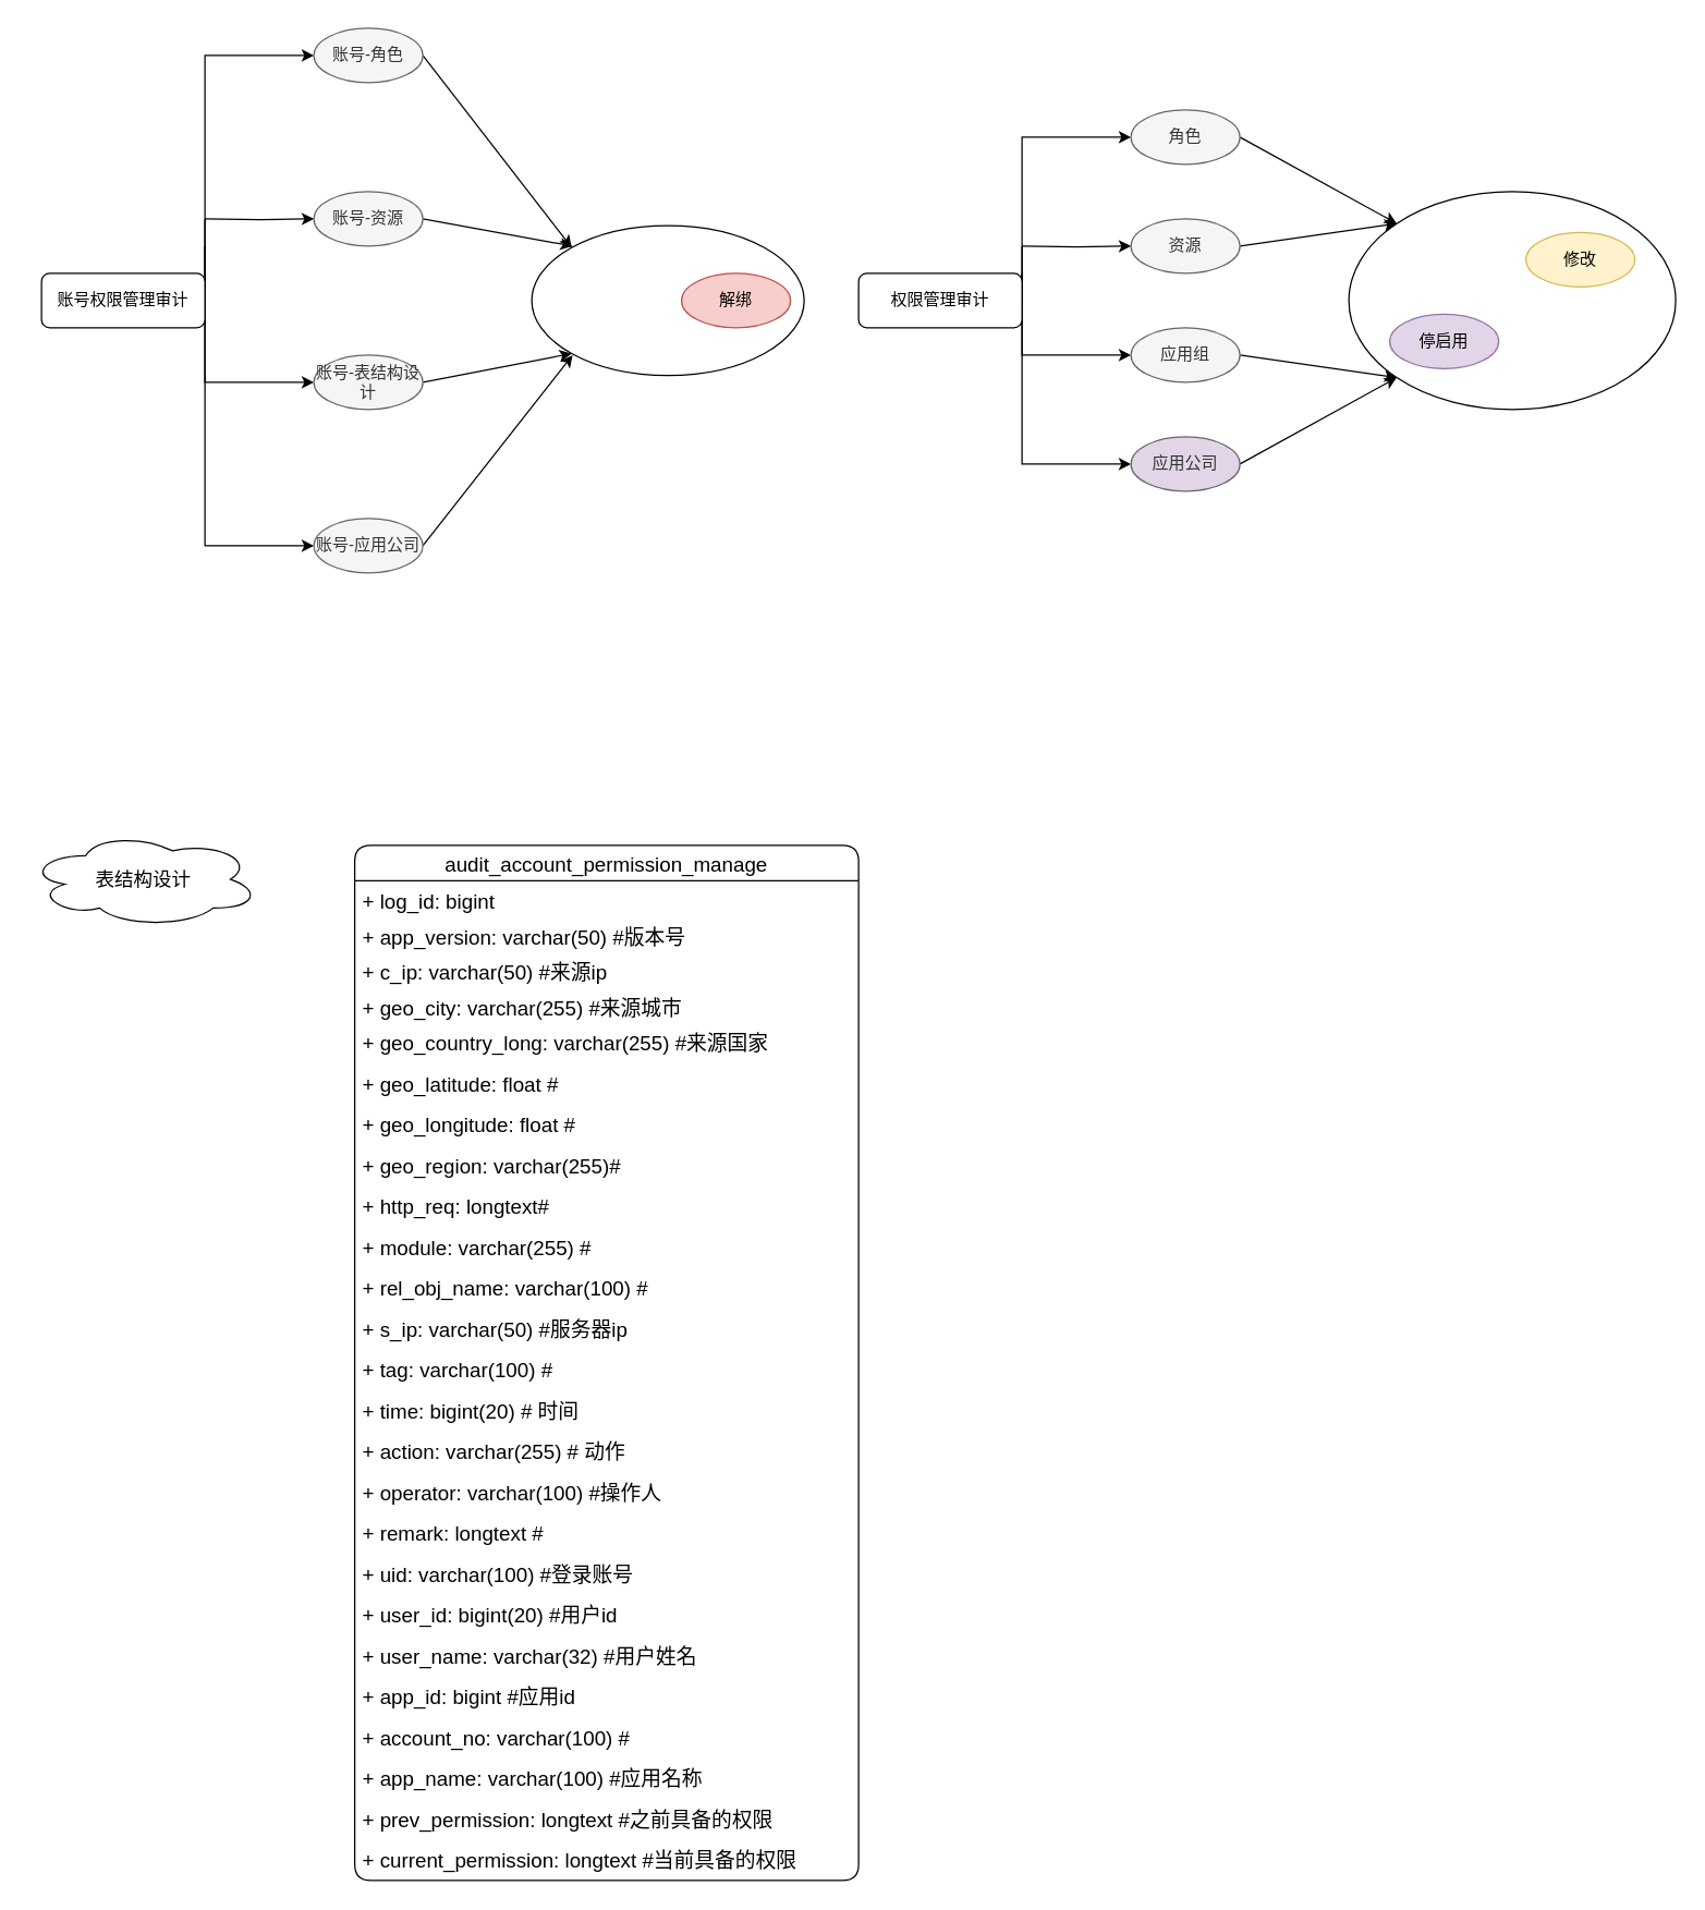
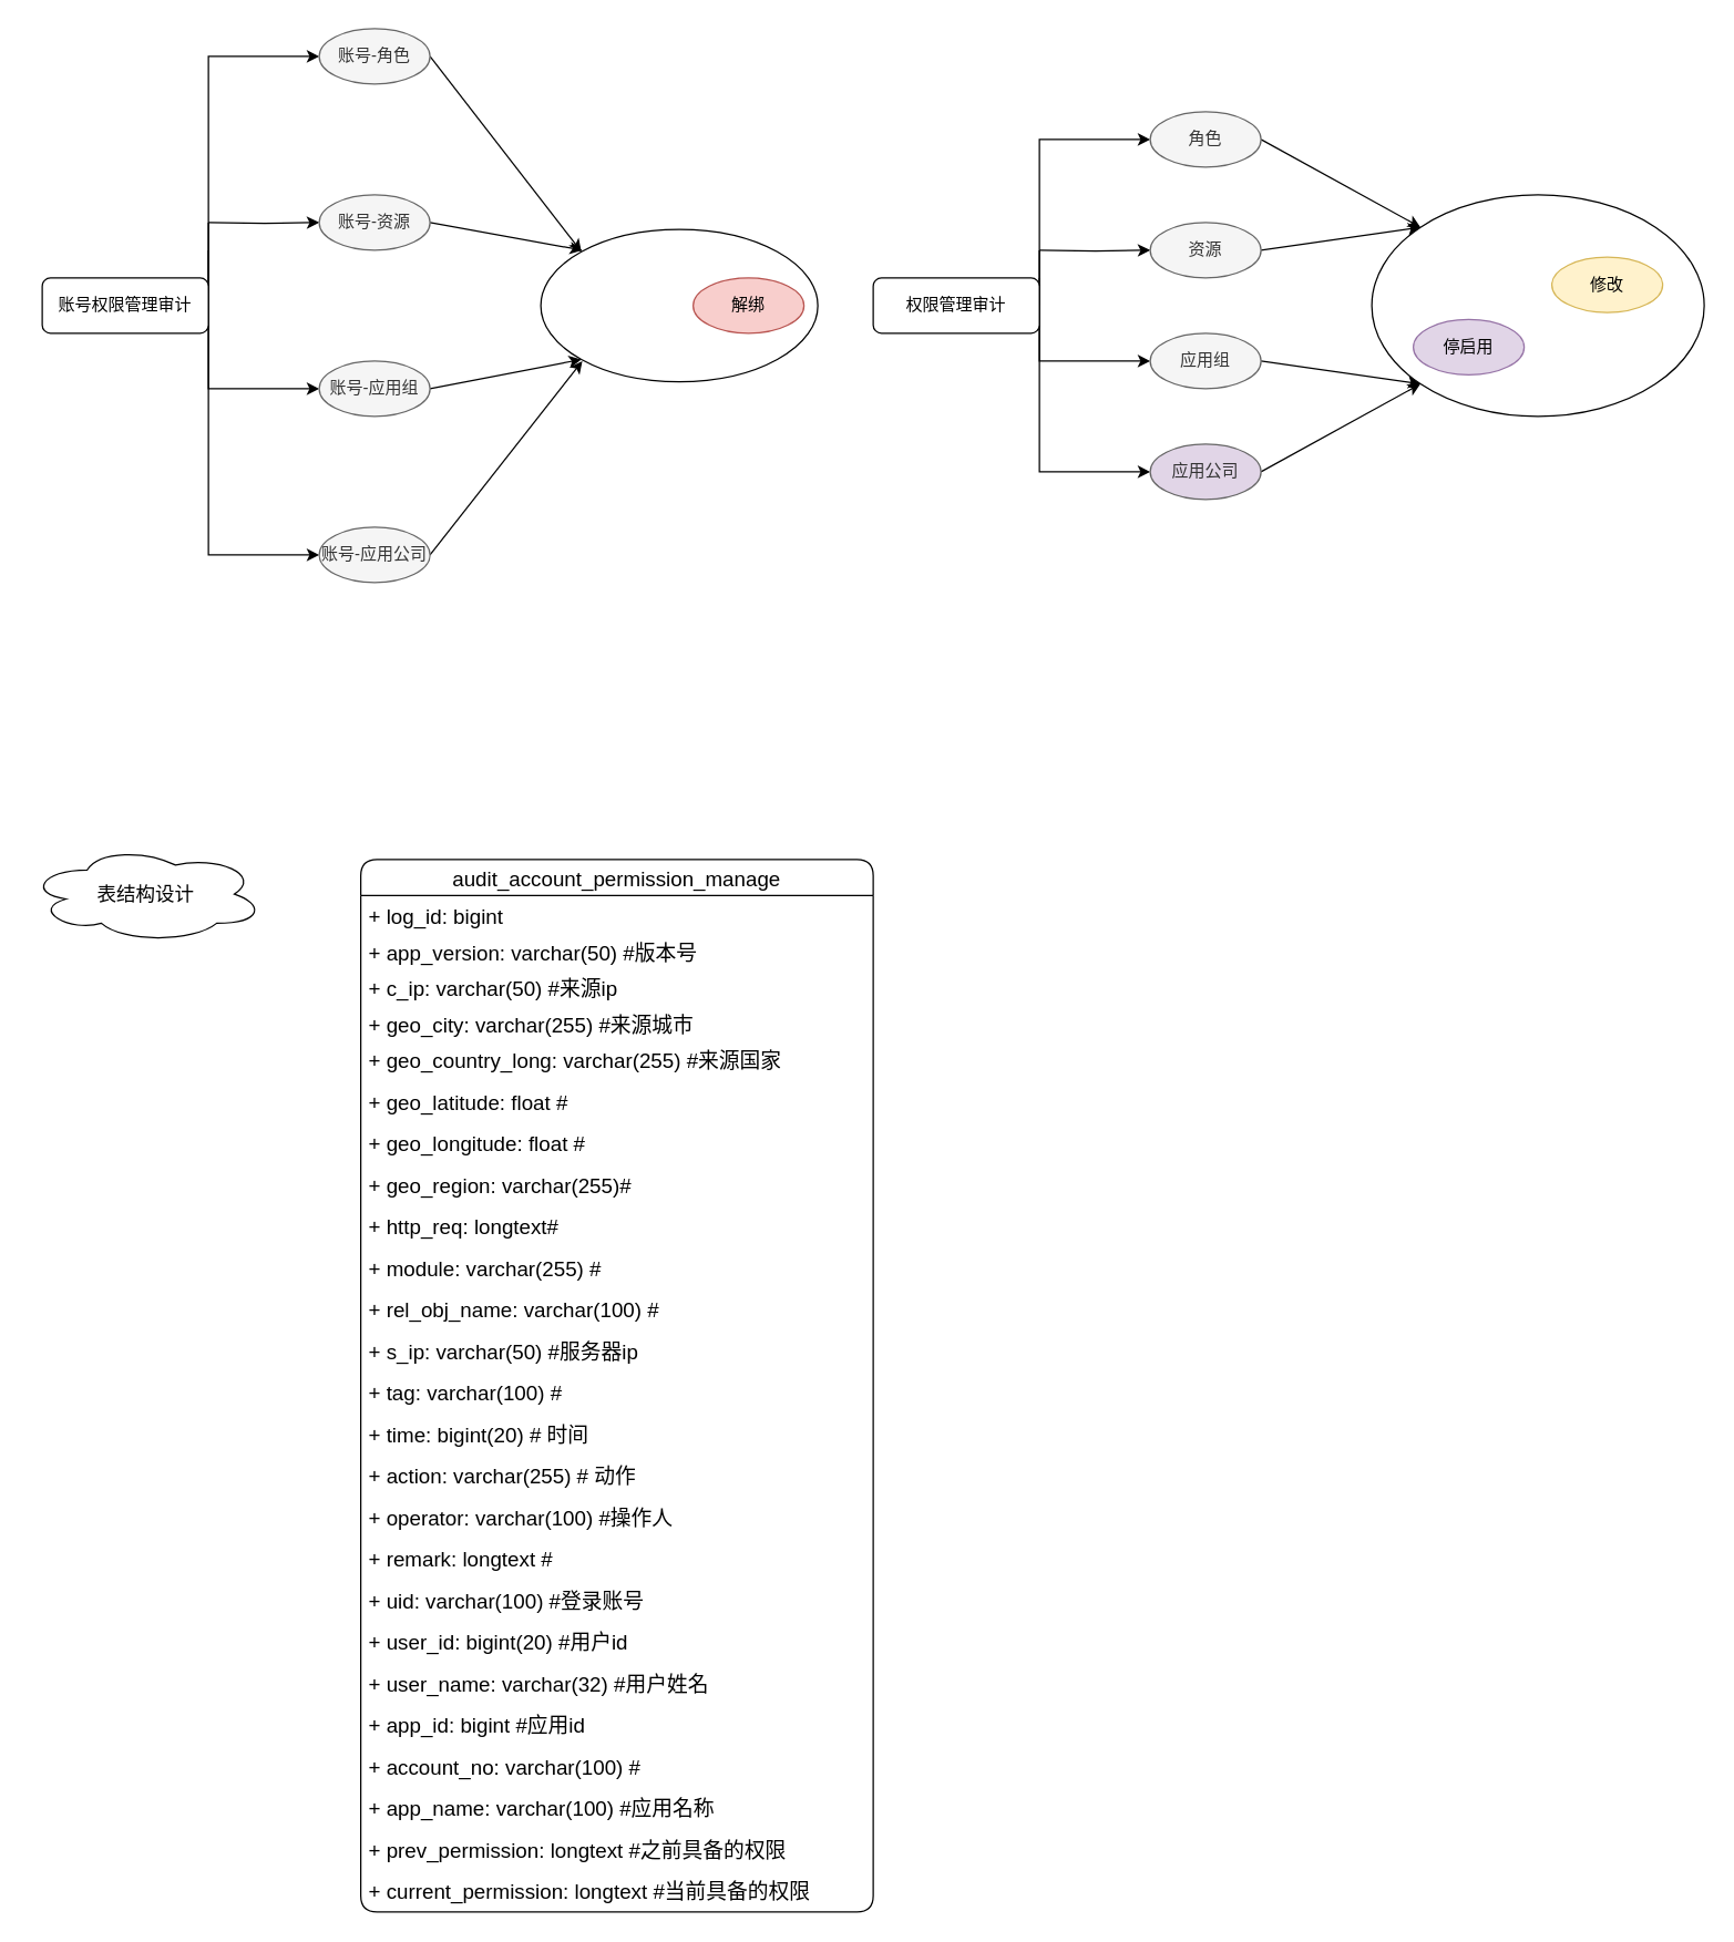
- <mxCell id="24" value="修改" style="ellipse;whiteSpace=wrap;html=1;rounded=1;fillColor=#fff2cc;strokeColor=#d6b656;" vertex="1" parent="22"><mxGeometry x="130" y="30" width="80" height="40" as="geometry" /></mxCell>
+ <mxCell id="24" value="修改" style="ellipse;whiteSpace=wrap;html=1;rounded=1;fillColor=#fff2cc;strokeColor=#d6b656;" vertex="1" parent="22"><mxGeometry x="130" y="45" width="80" height="40" as="geometry" /></mxCell>
- <mxCell id="11" value="账号-表结构设计" style="ellipse;whiteSpace=wrap;html=1;rounded=1;fillColor=#f5f5f5;fontColor=#333333;strokeColor=#666666;" vertex="1" parent="1"><mxGeometry x="230" y="260" width="80" height="40" as="geometry" /></mxCell>
+ <mxCell id="11" value="账号-应用组" style="ellipse;whiteSpace=wrap;html=1;rounded=1;fillColor=#f5f5f5;fontColor=#333333;strokeColor=#666666;" vertex="1" parent="1"><mxGeometry x="230" y="260" width="80" height="40" as="geometry" /></mxCell>
